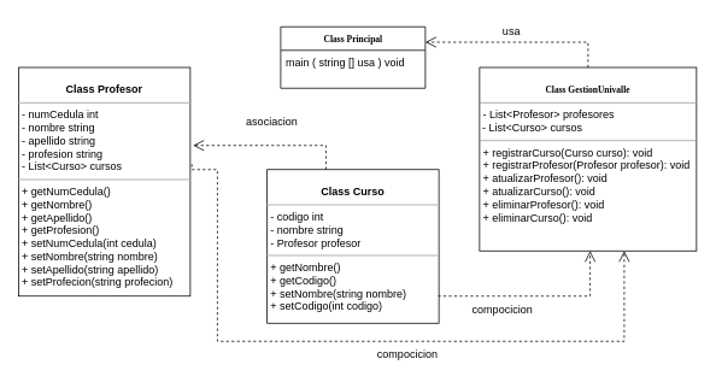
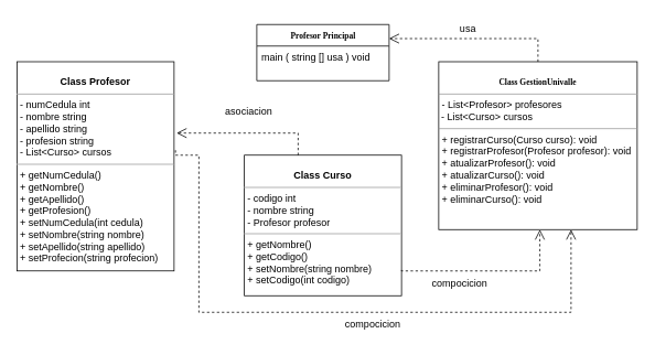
- <mxCell id="2" value="&lt;b&gt;Class Principal&lt;/b&gt;" style="swimlane;html=1;fontStyle=0;childLayout=stackLayout;horizontal=1;startSize=26;fillColor=none;horizontalStack=0;resizeParent=1;resizeLast=0;collapsible=1;marginBottom=0;swimlaneFillColor=#ffffff;rounded=0;shadow=0;comic=0;labelBackgroundColor=none;strokeWidth=1;fontFamily=Verdana;fontSize=10;align=center;" parent="1" vertex="1"><mxGeometry x="310" y="29" width="160" height="68" as="geometry" /></mxCell>
+ <mxCell id="2" value="&lt;b&gt;Profesor Principal&lt;/b&gt;" style="swimlane;html=1;fontStyle=0;childLayout=stackLayout;horizontal=1;startSize=26;fillColor=none;horizontalStack=0;resizeParent=1;resizeLast=0;collapsible=1;marginBottom=0;swimlaneFillColor=#ffffff;rounded=0;shadow=0;comic=0;labelBackgroundColor=none;strokeWidth=1;fontFamily=Verdana;fontSize=10;align=center;" parent="1" vertex="1"><mxGeometry x="310" y="29" width="160" height="68" as="geometry" /></mxCell>
